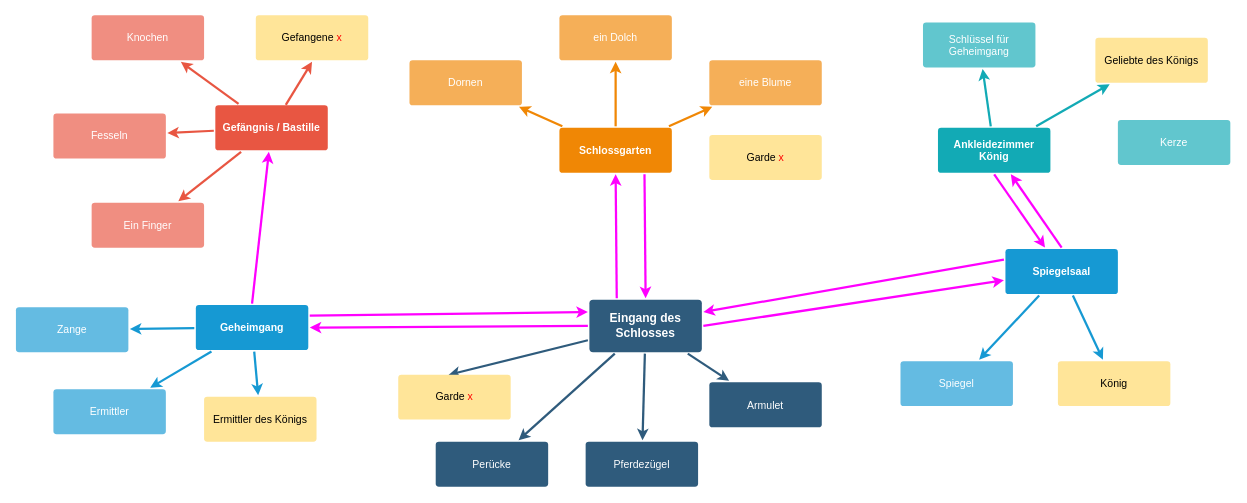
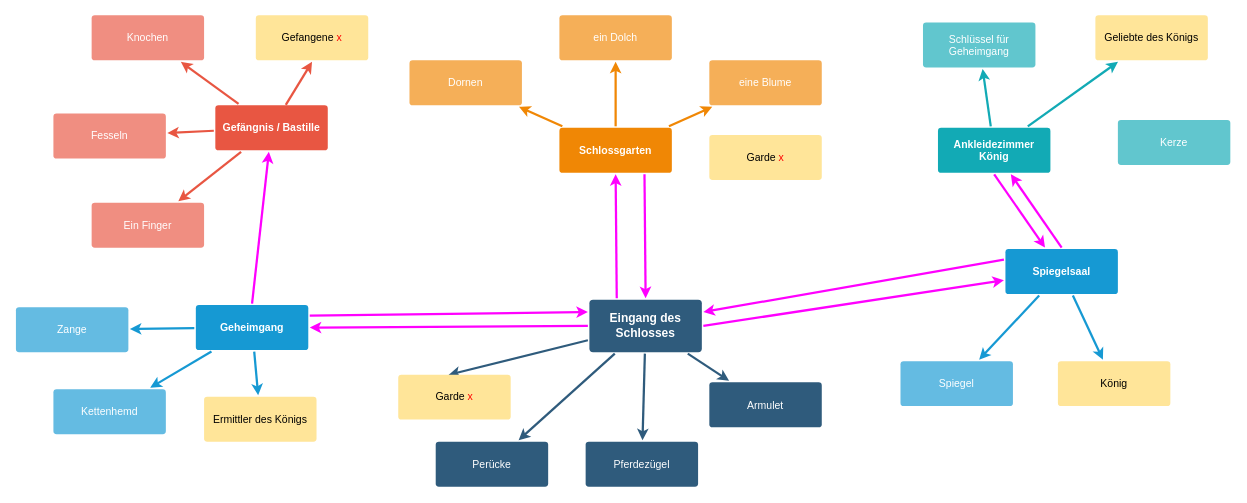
- <mxCell id="30" value="&lt;font color=&quot;#000000&quot;&gt;Geliebte des Königs&lt;/font&gt;" style="rounded=1;whiteSpace=wrap;html=1;shadow=0;labelBackgroundColor=none;strokeColor=none;strokeWidth=3;fillColor=#FFE599;fontFamily=Helvetica;fontSize=14;fontColor=#FFFFFF;align=center;spacing=5;fontStyle=0;arcSize=7;perimeterSpacing=2;" parent="1" vertex="1"><mxGeometry x="1460" y="50" width="150" height="60" as="geometry" /></mxCell>
+ <mxCell id="30" value="&lt;font color=&quot;#000000&quot;&gt;Geliebte des Königs&lt;/font&gt;" style="rounded=1;whiteSpace=wrap;html=1;shadow=0;labelBackgroundColor=none;strokeColor=none;strokeWidth=3;fillColor=#FFE599;fontFamily=Helvetica;fontSize=14;fontColor=#FFFFFF;align=center;spacing=5;fontStyle=0;arcSize=7;perimeterSpacing=2;" parent="1" vertex="1"><mxGeometry x="1460" y="20" width="150" height="60" as="geometry" /></mxCell>
- <mxCell id="37" value="Ermittler" style="rounded=1;whiteSpace=wrap;html=1;shadow=0;labelBackgroundColor=none;strokeColor=none;strokeWidth=3;fillColor=#64bbe2;fontFamily=Helvetica;fontSize=14;fontColor=#FFFFFF;align=center;spacing=5;arcSize=7;perimeterSpacing=2;" vertex="1" parent="1"><mxGeometry x="70" y="518.75" width="150" height="60" as="geometry" /></mxCell>
+ <mxCell id="37" value="Kettenhemd" style="rounded=1;whiteSpace=wrap;html=1;shadow=0;labelBackgroundColor=none;strokeColor=none;strokeWidth=3;fillColor=#64bbe2;fontFamily=Helvetica;fontSize=14;fontColor=#FFFFFF;align=center;spacing=5;arcSize=7;perimeterSpacing=2;" vertex="1" parent="1"><mxGeometry x="70" y="518.75" width="150" height="60" as="geometry" /></mxCell>
